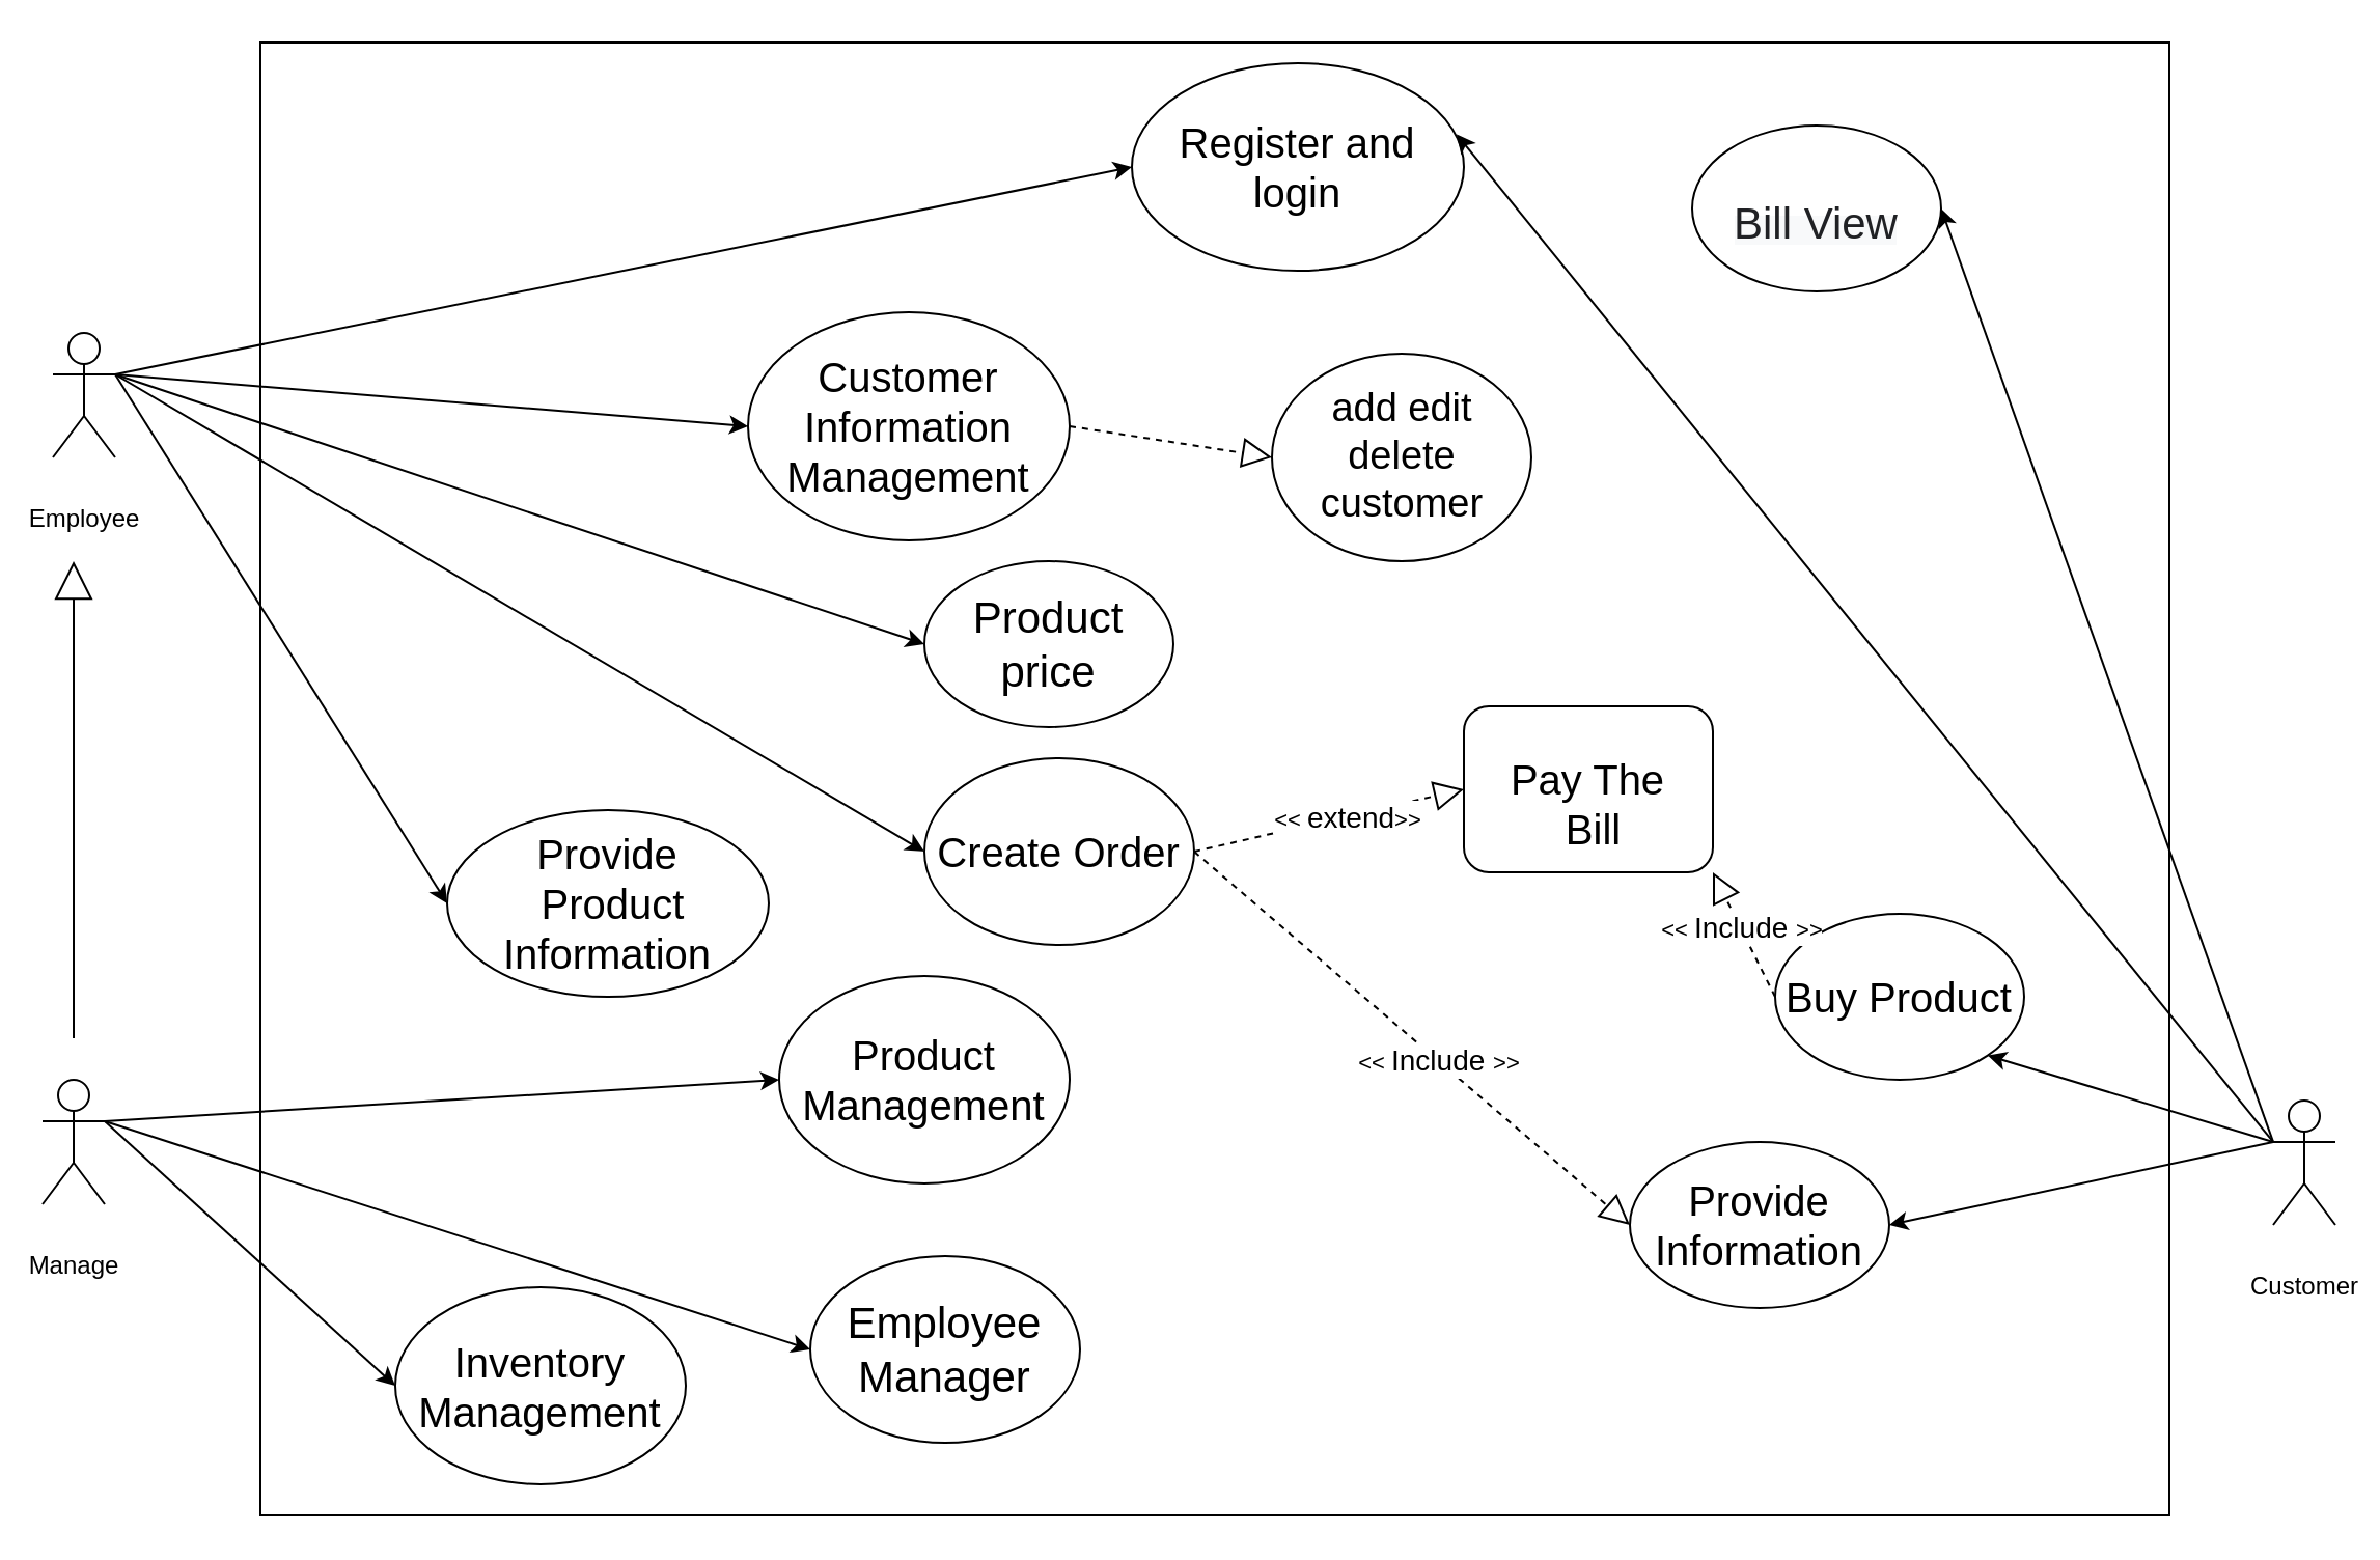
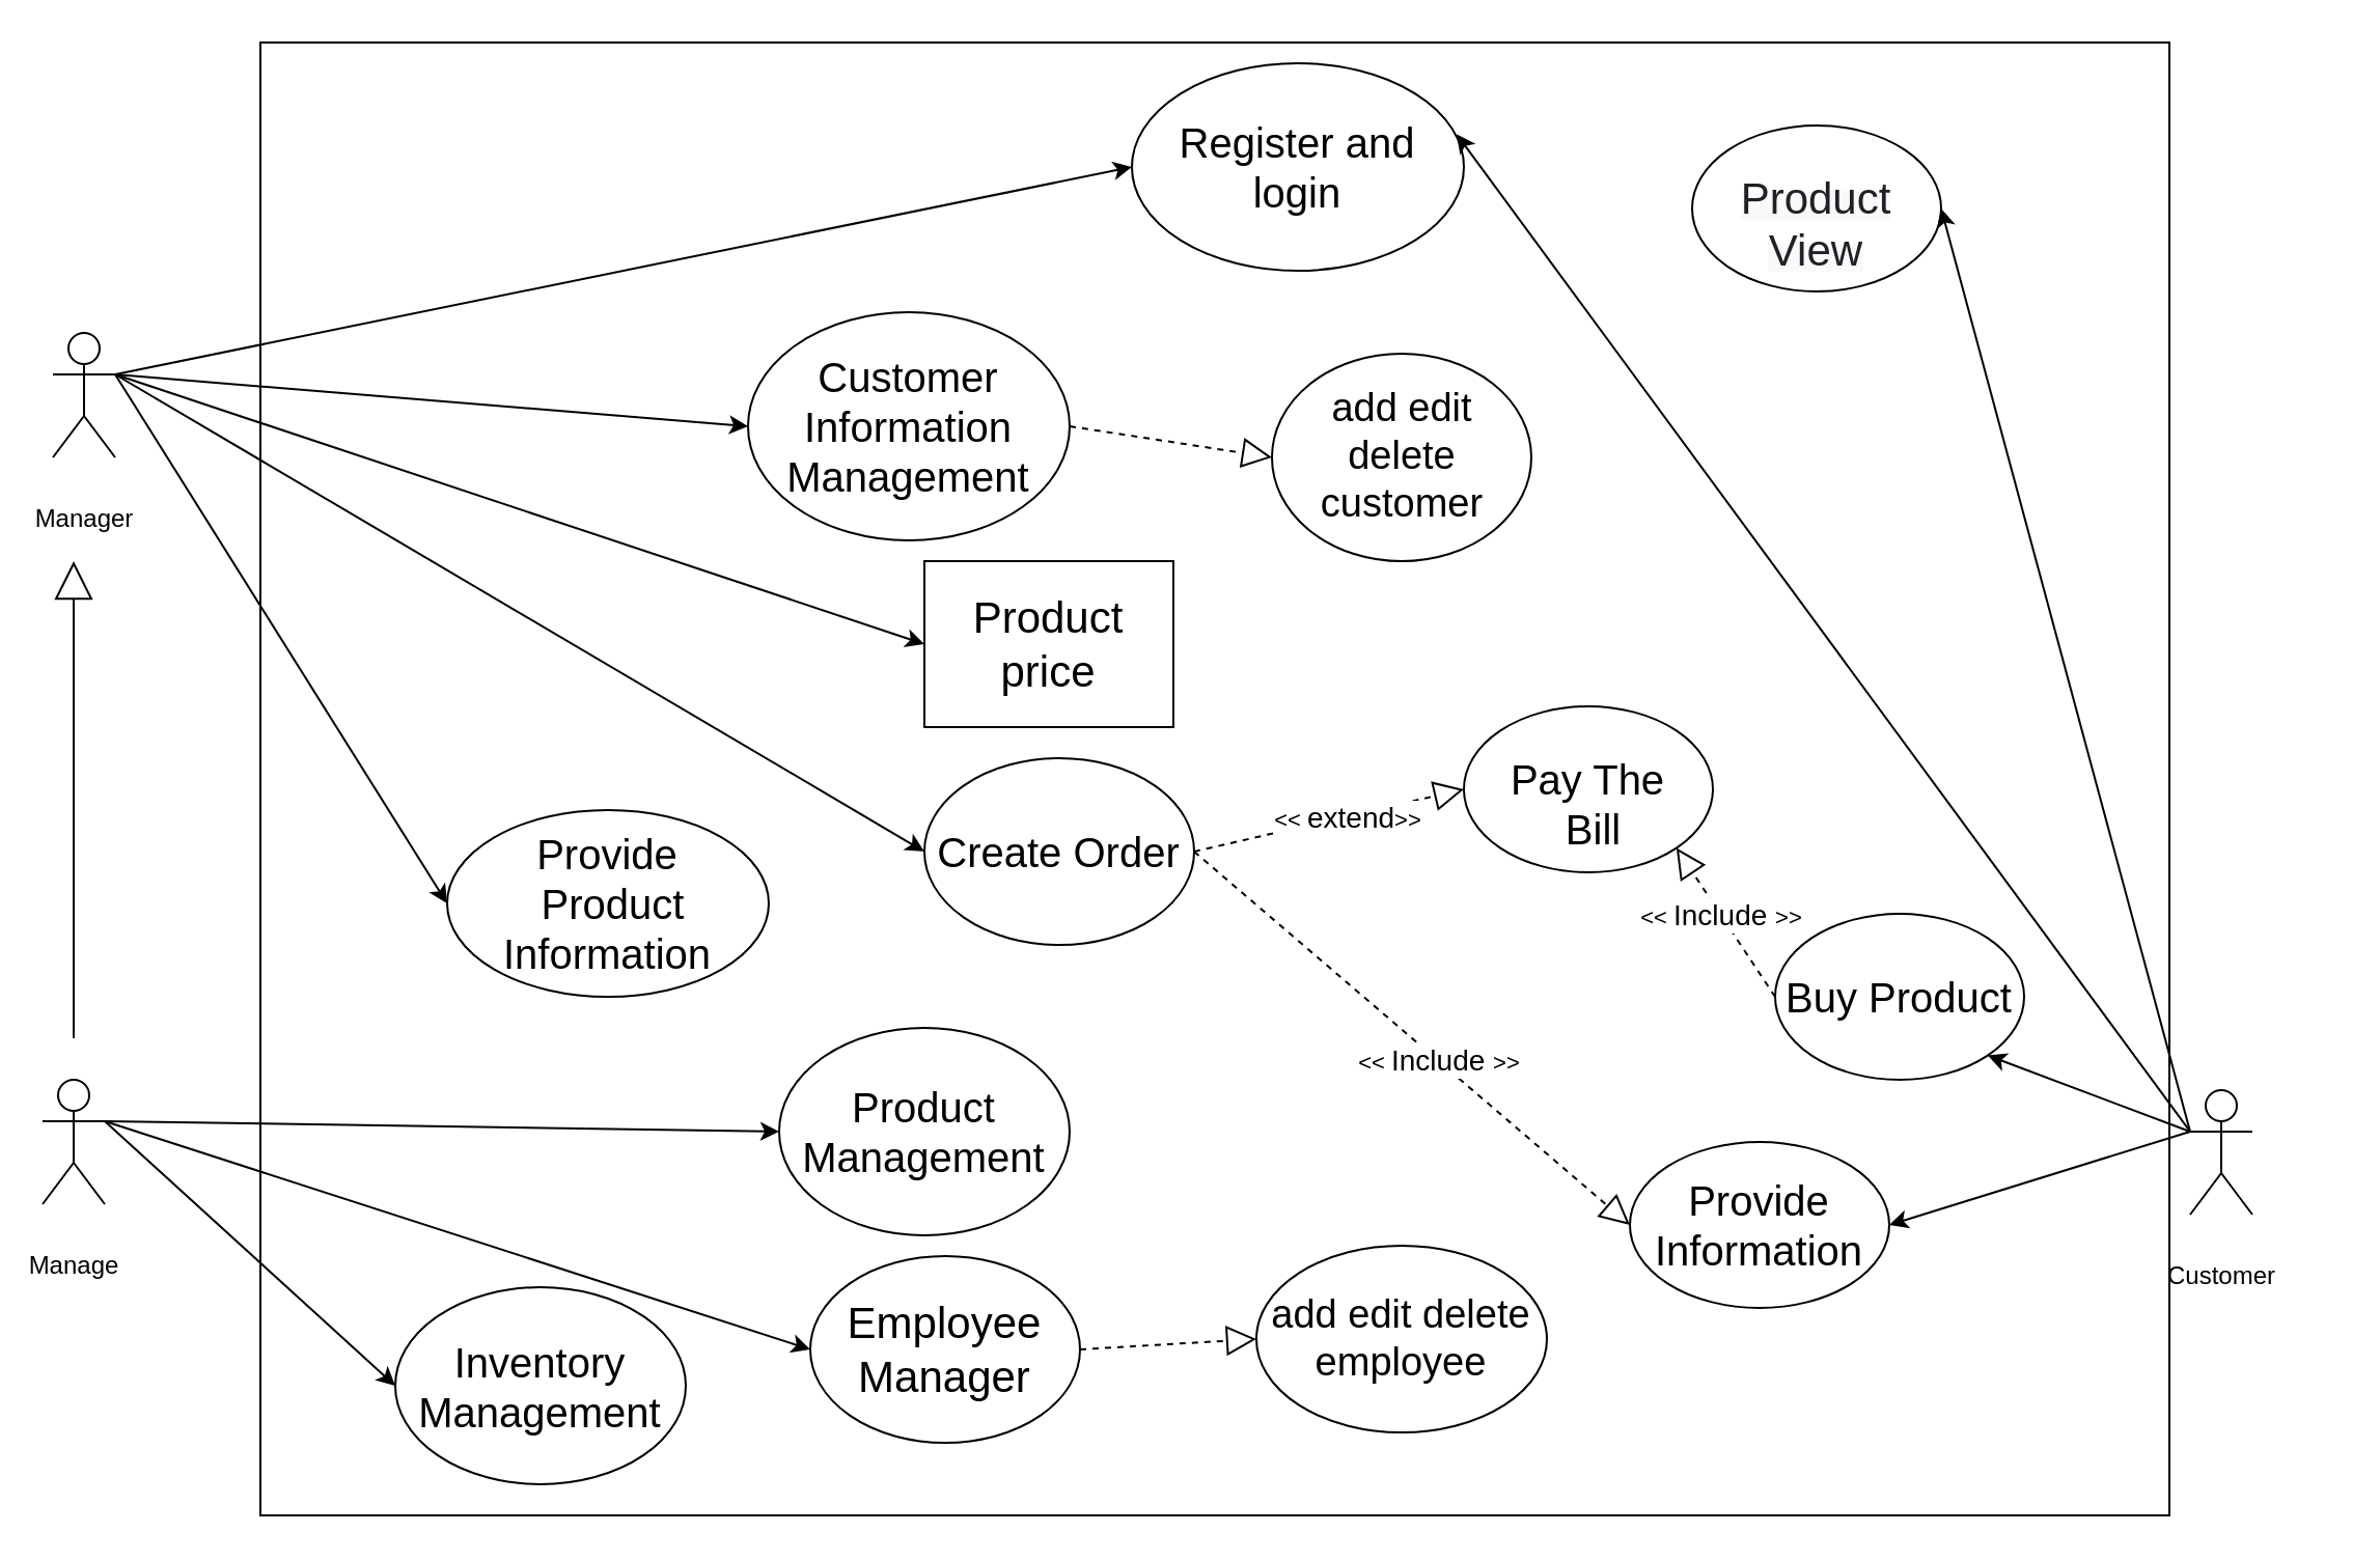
- <mxCell id="18" value="&lt;br&gt;&lt;span style=&quot;color: rgb(32, 33, 36); font-family: arial, sans-serif; text-align: left; background-color: rgb(248, 249, 250);&quot;&gt;&lt;font style=&quot;font-size: 21px;&quot;&gt;Bill View&lt;/font&gt;&lt;/span&gt;" style="ellipse;whiteSpace=wrap;html=1;" parent="1" vertex="1"><mxGeometry x="815" y="60" width="120" height="80" as="geometry" /></mxCell>
+ <mxCell id="18" value="&lt;br&gt;&lt;span style=&quot;color: rgb(32, 33, 36); font-family: arial, sans-serif; text-align: left; background-color: rgb(248, 249, 250);&quot;&gt;&lt;font style=&quot;font-size: 21px;&quot;&gt;Product View&lt;/font&gt;&lt;/span&gt;" style="ellipse;whiteSpace=wrap;html=1;" parent="1" vertex="1"><mxGeometry x="815" y="60" width="120" height="80" as="geometry" /></mxCell>
- <mxCell id="2" value="Employee" style="shape=umlActor;verticalLabelPosition=bottom;verticalAlign=middle;html=1;outlineConnect=0;" parent="1" vertex="1"><mxGeometry x="25" y="160" width="30" height="60" as="geometry" /></mxCell>
+ <mxCell id="2" value="Manager" style="shape=umlActor;verticalLabelPosition=bottom;verticalAlign=middle;html=1;outlineConnect=0;" parent="1" vertex="1"><mxGeometry x="25" y="160" width="30" height="60" as="geometry" /></mxCell>
- <mxCell id="6" value="Product price" style="ellipse;whiteSpace=wrap;html=1;verticalAlign=middle;fontSize=21;" parent="1" vertex="1"><mxGeometry x="445" y="270" width="120" height="80" as="geometry" /></mxCell>
+ <mxCell id="6" value="Product price" style="whiteSpace=wrap;html=1;verticalAlign=middle;fontSize=21;rounded=0;" parent="1" vertex="1"><mxGeometry x="445" y="270" width="120" height="80" as="geometry" /></mxCell>
- <mxCell id="22" value="&lt;br&gt;&lt;font style=&quot;font-size: 20px;&quot;&gt;Pay The&lt;br&gt;&amp;nbsp;Bill&lt;/font&gt;" style="whiteSpace=wrap;html=1;rounded=1;" parent="1" vertex="1"><mxGeometry x="705" y="340" width="120" height="80" as="geometry" /></mxCell>
+ <mxCell id="22" value="&lt;br&gt;&lt;font style=&quot;font-size: 20px;&quot;&gt;Pay The&lt;br&gt;&amp;nbsp;Bill&lt;/font&gt;" style="ellipse;whiteSpace=wrap;html=1;" parent="1" vertex="1"><mxGeometry x="705" y="340" width="120" height="80" as="geometry" /></mxCell>
- <mxCell id="8" value="&lt;font style=&quot;font-size: 20px;&quot;&gt;Product&lt;br&gt;Management&lt;/font&gt;" style="ellipse;whiteSpace=wrap;html=1;verticalAlign=middle;" parent="1" vertex="1"><mxGeometry x="375" y="470" width="140" height="100" as="geometry" /></mxCell>
+ <mxCell id="8" value="&lt;font style=&quot;font-size: 20px;&quot;&gt;Product&lt;br&gt;Management&lt;/font&gt;" style="ellipse;whiteSpace=wrap;html=1;verticalAlign=middle;" parent="1" vertex="1"><mxGeometry x="375" y="495" width="140" height="100" as="geometry" /></mxCell>
- <mxCell id="4" value="Customer" style="shape=umlActor;verticalLabelPosition=bottom;verticalAlign=middle;html=1;" parent="1" vertex="1"><mxGeometry x="1095" y="530" width="30" height="60" as="geometry" /></mxCell>
+ <mxCell id="4" value="Customer" style="shape=umlActor;verticalLabelPosition=bottom;verticalAlign=middle;html=1;" parent="1" vertex="1"><mxGeometry x="1055" y="525" width="30" height="60" as="geometry" /></mxCell>
+ <mxCell id="36" value="&lt;font style=&quot;font-size: 19px;&quot;&gt;add edit delete employee&lt;/font&gt;" style="ellipse;whiteSpace=wrap;html=1;" parent="1" vertex="1"><mxGeometry x="605" y="600" width="140" height="90" as="geometry" /></mxCell>
+ <mxCell id="37" value="" style="endArrow=block;dashed=1;endFill=0;endSize=12;html=1;rounded=0;entryX=0;entryY=0.5;entryDx=0;entryDy=0;exitX=1;exitY=0.5;exitDx=0;exitDy=0;" parent="1" source="14" target="36" edge="1"><mxGeometry width="160" relative="1" as="geometry"><mxPoint x="425" y="350" as="sourcePoint" /><mxPoint x="585" y="350" as="targetPoint" /></mxGeometry></mxCell>
